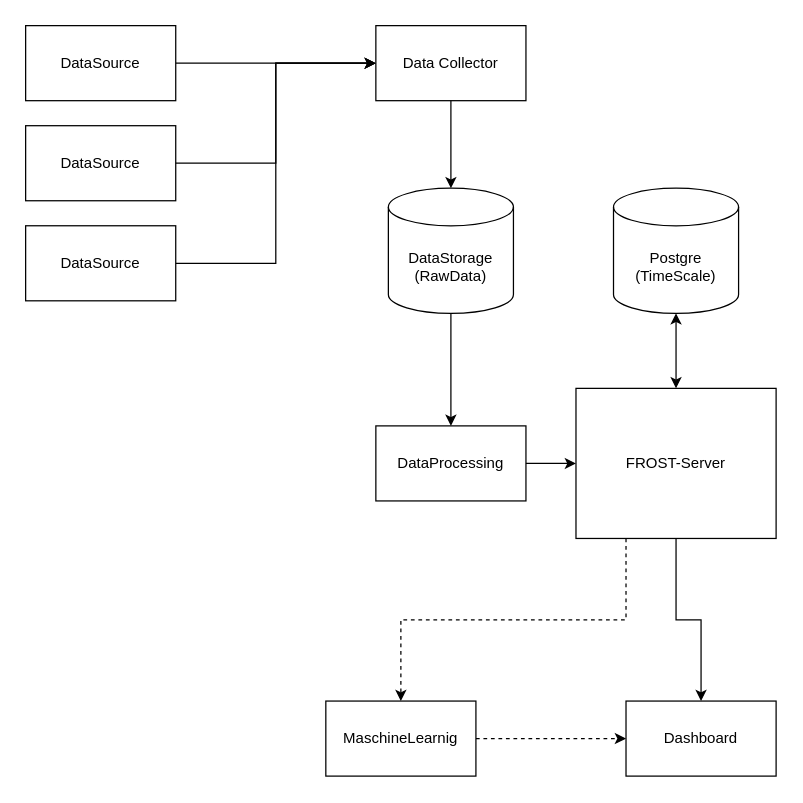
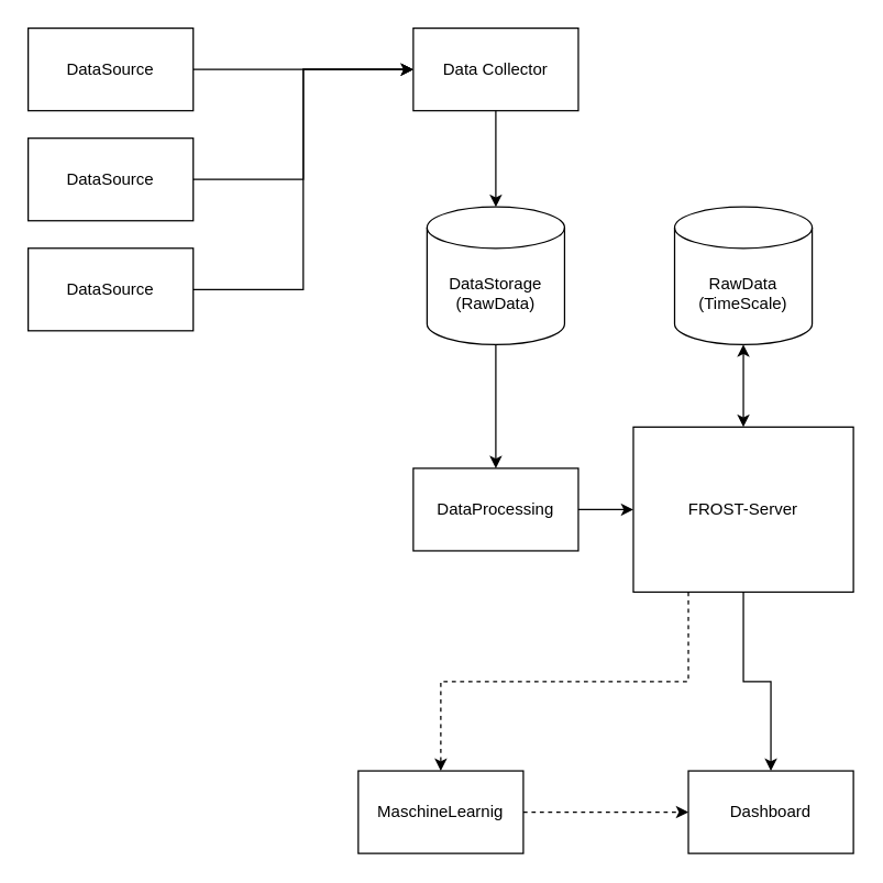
- <mxCell id="16" value="Postgre (TimeScale)" style="shape=cylinder3;whiteSpace=wrap;html=1;boundedLbl=1;backgroundOutline=1;size=15;" vertex="1" parent="1"><mxGeometry x="490" y="150" width="100" height="100" as="geometry" /></mxCell>
+ <mxCell id="16" value="RawData (TimeScale)" style="shape=cylinder3;whiteSpace=wrap;html=1;boundedLbl=1;backgroundOutline=1;size=15;" vertex="1" parent="1"><mxGeometry x="490" y="150" width="100" height="100" as="geometry" /></mxCell>
